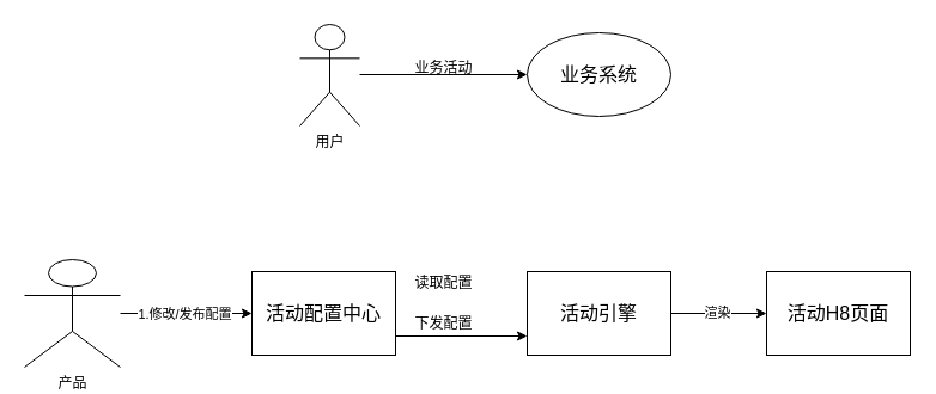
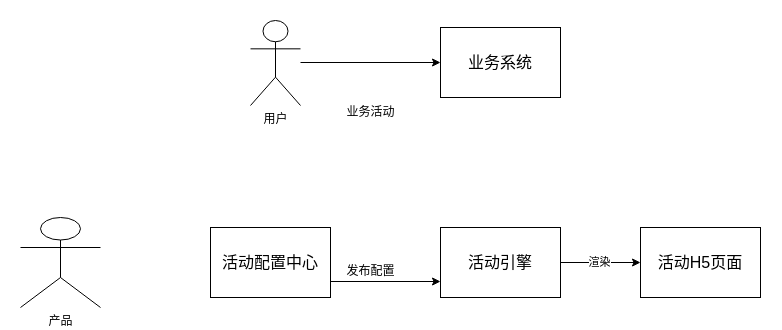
- <mxCell id="16" value="业务活动" style="text;html=1;align=center;verticalAlign=middle;resizable=0;points=[];autosize=1;strokeColor=none;" vertex="1" parent="1"><mxGeometry x="340" y="47" width="60" height="20" as="geometry" /></mxCell>
+ <mxCell id="16" value="业务活动" style="text;html=1;align=center;verticalAlign=middle;resizable=0;points=[];autosize=1;strokeColor=none;" vertex="1" parent="1"><mxGeometry x="340" y="102" width="60" height="20" as="geometry" /></mxCell>
- <mxCell id="14" value="&lt;font style=&quot;font-size: 16px&quot;&gt;&lt;br&gt;业务系统&lt;br&gt;&lt;/font&gt;" style="ellipse;whiteSpace=wrap;html=1;verticalAlign=top;align=center;" vertex="1" parent="1"><mxGeometry x="440" y="27" width="120" height="70" as="geometry" /></mxCell>
+ <mxCell id="14" value="&lt;font style=&quot;font-size: 16px&quot;&gt;&lt;br&gt;业务系统&lt;br&gt;&lt;/font&gt;" style="whiteSpace=wrap;html=1;verticalAlign=top;align=center;" vertex="1" parent="1"><mxGeometry x="440" y="27" width="120" height="70" as="geometry" /></mxCell>
- <mxCell id="11" value="读取配置" style="text;html=1;align=center;verticalAlign=middle;resizable=0;points=[];autosize=1;strokeColor=none;" vertex="1" parent="1"><mxGeometry x="340" y="227" width="60" height="20" as="geometry" /></mxCell>
- <mxCell id="12" value="&lt;font style=&quot;font-size: 16px&quot;&gt;&lt;br&gt;活动H8页面&lt;br&gt;&lt;/font&gt;" style="whiteSpace=wrap;html=1;verticalAlign=top;align=center;" vertex="1" parent="1"><mxGeometry x="640" y="227" width="120" height="70" as="geometry" /></mxCell>
+ <mxCell id="12" value="&lt;font style=&quot;font-size: 16px&quot;&gt;&lt;br&gt;活动H5页面&lt;br&gt;&lt;/font&gt;" style="whiteSpace=wrap;html=1;verticalAlign=top;align=center;" vertex="1" parent="1"><mxGeometry x="640" y="227" width="120" height="70" as="geometry" /></mxCell>
- <mxCell id="2" value="" style="edgeStyle=orthogonalEdgeStyle;rounded=0;orthogonalLoop=1;jettySize=auto;html=1;" edge="1" parent="1" source="4" target="6"><mxGeometry relative="1" as="geometry" /></mxCell>
- <mxCell id="3" value="1.修改/发布配置" style="edgeLabel;html=1;align=center;verticalAlign=middle;resizable=0;points=[];" vertex="1" connectable="0" parent="2"><mxGeometry x="-0.517" relative="1" as="geometry"><mxPoint x="26" as="offset" /></mxGeometry></mxCell>
- <mxCell id="10" value="下发配置" style="text;html=1;align=center;verticalAlign=middle;resizable=0;points=[];autosize=1;strokeColor=none;" vertex="1" parent="1"><mxGeometry x="340" y="261" width="60" height="20" as="geometry" /></mxCell>
+ <mxCell id="10" value="发布配置" style="text;html=1;align=center;verticalAlign=middle;resizable=0;points=[];autosize=1;strokeColor=none;" vertex="1" parent="1"><mxGeometry x="340" y="261" width="60" height="20" as="geometry" /></mxCell>
